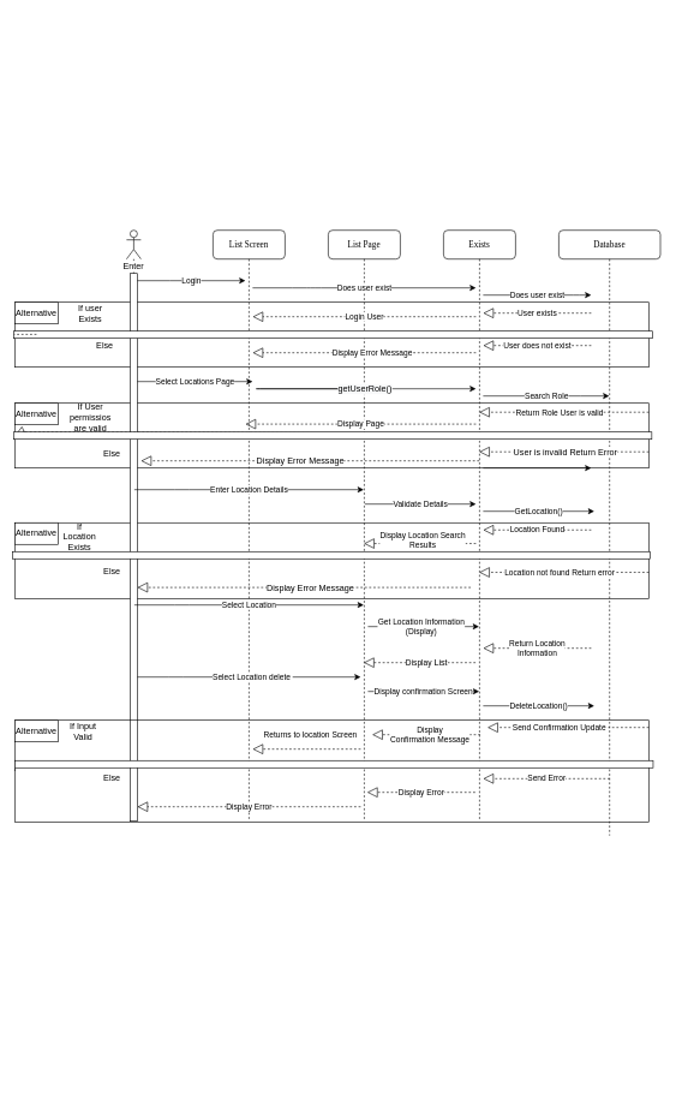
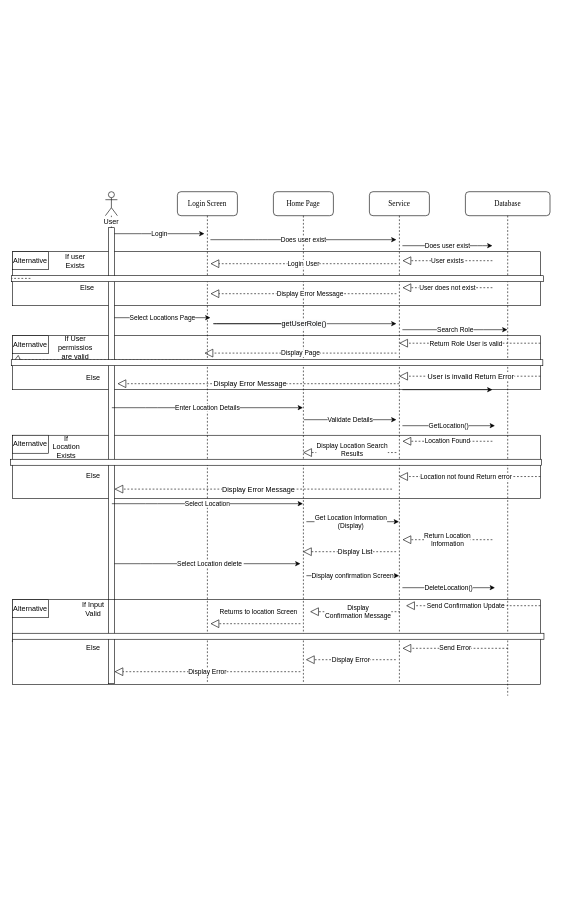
- <mxCell id="13" value="List Screen" style="shape=umlLifeline;perimeter=lifelinePerimeter;whiteSpace=wrap;html=1;container=1;collapsible=0;recursiveResize=0;outlineConnect=0;rounded=1;shadow=0;comic=0;labelBackgroundColor=none;strokeWidth=1;fontFamily=Verdana;fontSize=12;align=center;" vertex="1" parent="1"><mxGeometry x="295" y="319" width="100" height="820" as="geometry" /></mxCell>
+ <mxCell id="13" value="Login Screen" style="shape=umlLifeline;perimeter=lifelinePerimeter;whiteSpace=wrap;html=1;container=1;collapsible=0;recursiveResize=0;outlineConnect=0;rounded=1;shadow=0;comic=0;labelBackgroundColor=none;strokeWidth=1;fontFamily=Verdana;fontSize=12;align=center;" vertex="1" parent="1"><mxGeometry x="295" y="319" width="100" height="820" as="geometry" /></mxCell>
- <mxCell id="10" value="List Page" style="shape=umlLifeline;perimeter=lifelinePerimeter;whiteSpace=wrap;html=1;container=1;collapsible=0;recursiveResize=0;outlineConnect=0;rounded=1;shadow=0;comic=0;labelBackgroundColor=none;strokeWidth=1;fontFamily=Verdana;fontSize=12;align=center;" vertex="1" parent="1"><mxGeometry x="455" y="319" width="100" height="820" as="geometry" /></mxCell>
+ <mxCell id="10" value="Home Page" style="shape=umlLifeline;perimeter=lifelinePerimeter;whiteSpace=wrap;html=1;container=1;collapsible=0;recursiveResize=0;outlineConnect=0;rounded=1;shadow=0;comic=0;labelBackgroundColor=none;strokeWidth=1;fontFamily=Verdana;fontSize=12;align=center;" vertex="1" parent="1"><mxGeometry x="455" y="319" width="100" height="820" as="geometry" /></mxCell>
- <mxCell id="14" value="Exists" style="shape=umlLifeline;perimeter=lifelinePerimeter;whiteSpace=wrap;html=1;container=1;collapsible=0;recursiveResize=0;outlineConnect=0;rounded=1;shadow=0;comic=0;labelBackgroundColor=none;strokeWidth=1;fontFamily=Verdana;fontSize=12;align=center;" vertex="1" parent="1"><mxGeometry x="615" y="319" width="100" height="820" as="geometry" /></mxCell>
+ <mxCell id="14" value="Service" style="shape=umlLifeline;perimeter=lifelinePerimeter;whiteSpace=wrap;html=1;container=1;collapsible=0;recursiveResize=0;outlineConnect=0;rounded=1;shadow=0;comic=0;labelBackgroundColor=none;strokeWidth=1;fontFamily=Verdana;fontSize=12;align=center;" vertex="1" parent="1"><mxGeometry x="615" y="319" width="100" height="820" as="geometry" /></mxCell>
- <mxCell id="11" value="Enter" style="shape=umlLifeline;participant=umlActor;perimeter=lifelinePerimeter;whiteSpace=wrap;html=1;container=1;collapsible=0;recursiveResize=0;verticalAlign=top;spacingTop=36;labelBackgroundColor=#ffffff;outlineConnect=0;" vertex="1" parent="1"><mxGeometry x="175" y="319" width="20" height="820" as="geometry" /></mxCell>
+ <mxCell id="11" value="User" style="shape=umlLifeline;participant=umlActor;perimeter=lifelinePerimeter;whiteSpace=wrap;html=1;container=1;collapsible=0;recursiveResize=0;verticalAlign=top;spacingTop=36;labelBackgroundColor=#ffffff;outlineConnect=0;" vertex="1" parent="1"><mxGeometry x="175" y="319" width="20" height="820" as="geometry" /></mxCell>
- <mxCell id="37" value="If Input Valid" style="text;html=1;strokeColor=none;fillColor=none;align=center;verticalAlign=middle;whiteSpace=wrap;rounded=0;" vertex="1" parent="1"><mxGeometry x="94.5" y="1004" width="40" height="20" as="geometry" /></mxCell>
+ <mxCell id="37" value="If Input Valid" style="text;html=1;strokeColor=none;fillColor=none;align=center;verticalAlign=middle;whiteSpace=wrap;rounded=0;" vertex="1" parent="1"><mxGeometry x="134.5" y="1004" width="40" height="20" as="geometry" /></mxCell>
